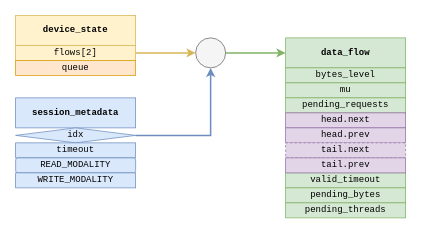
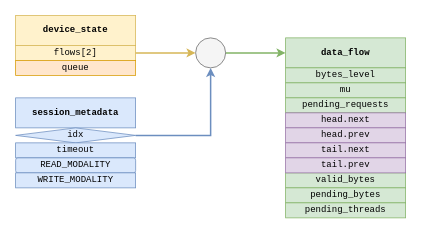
- <mxCell id="12" value="tail.next" style="rounded=0;whiteSpace=wrap;html=1;fontFamily=Courier New;fillColor=#e1d5e7;strokeColor=#9673a6;dashed=1;" parent="2" vertex="1"><mxGeometry y="140" width="160" height="20" as="geometry" /></mxCell>
+ <mxCell id="12" value="tail.next" style="rounded=0;whiteSpace=wrap;html=1;fontFamily=Courier New;fillColor=#e1d5e7;strokeColor=#9673a6;" parent="2" vertex="1"><mxGeometry y="140" width="160" height="20" as="geometry" /></mxCell>
- <mxCell id="7" value="valid_timeout" style="rounded=0;whiteSpace=wrap;html=1;fontFamily=Courier New;fillColor=#d5e8d4;strokeColor=#82b366;" parent="2" vertex="1"><mxGeometry y="180" width="160" height="20" as="geometry" /></mxCell>
+ <mxCell id="7" value="valid_bytes" style="rounded=0;whiteSpace=wrap;html=1;fontFamily=Courier New;fillColor=#d5e8d4;strokeColor=#82b366;" parent="2" vertex="1"><mxGeometry y="180" width="160" height="20" as="geometry" /></mxCell>
